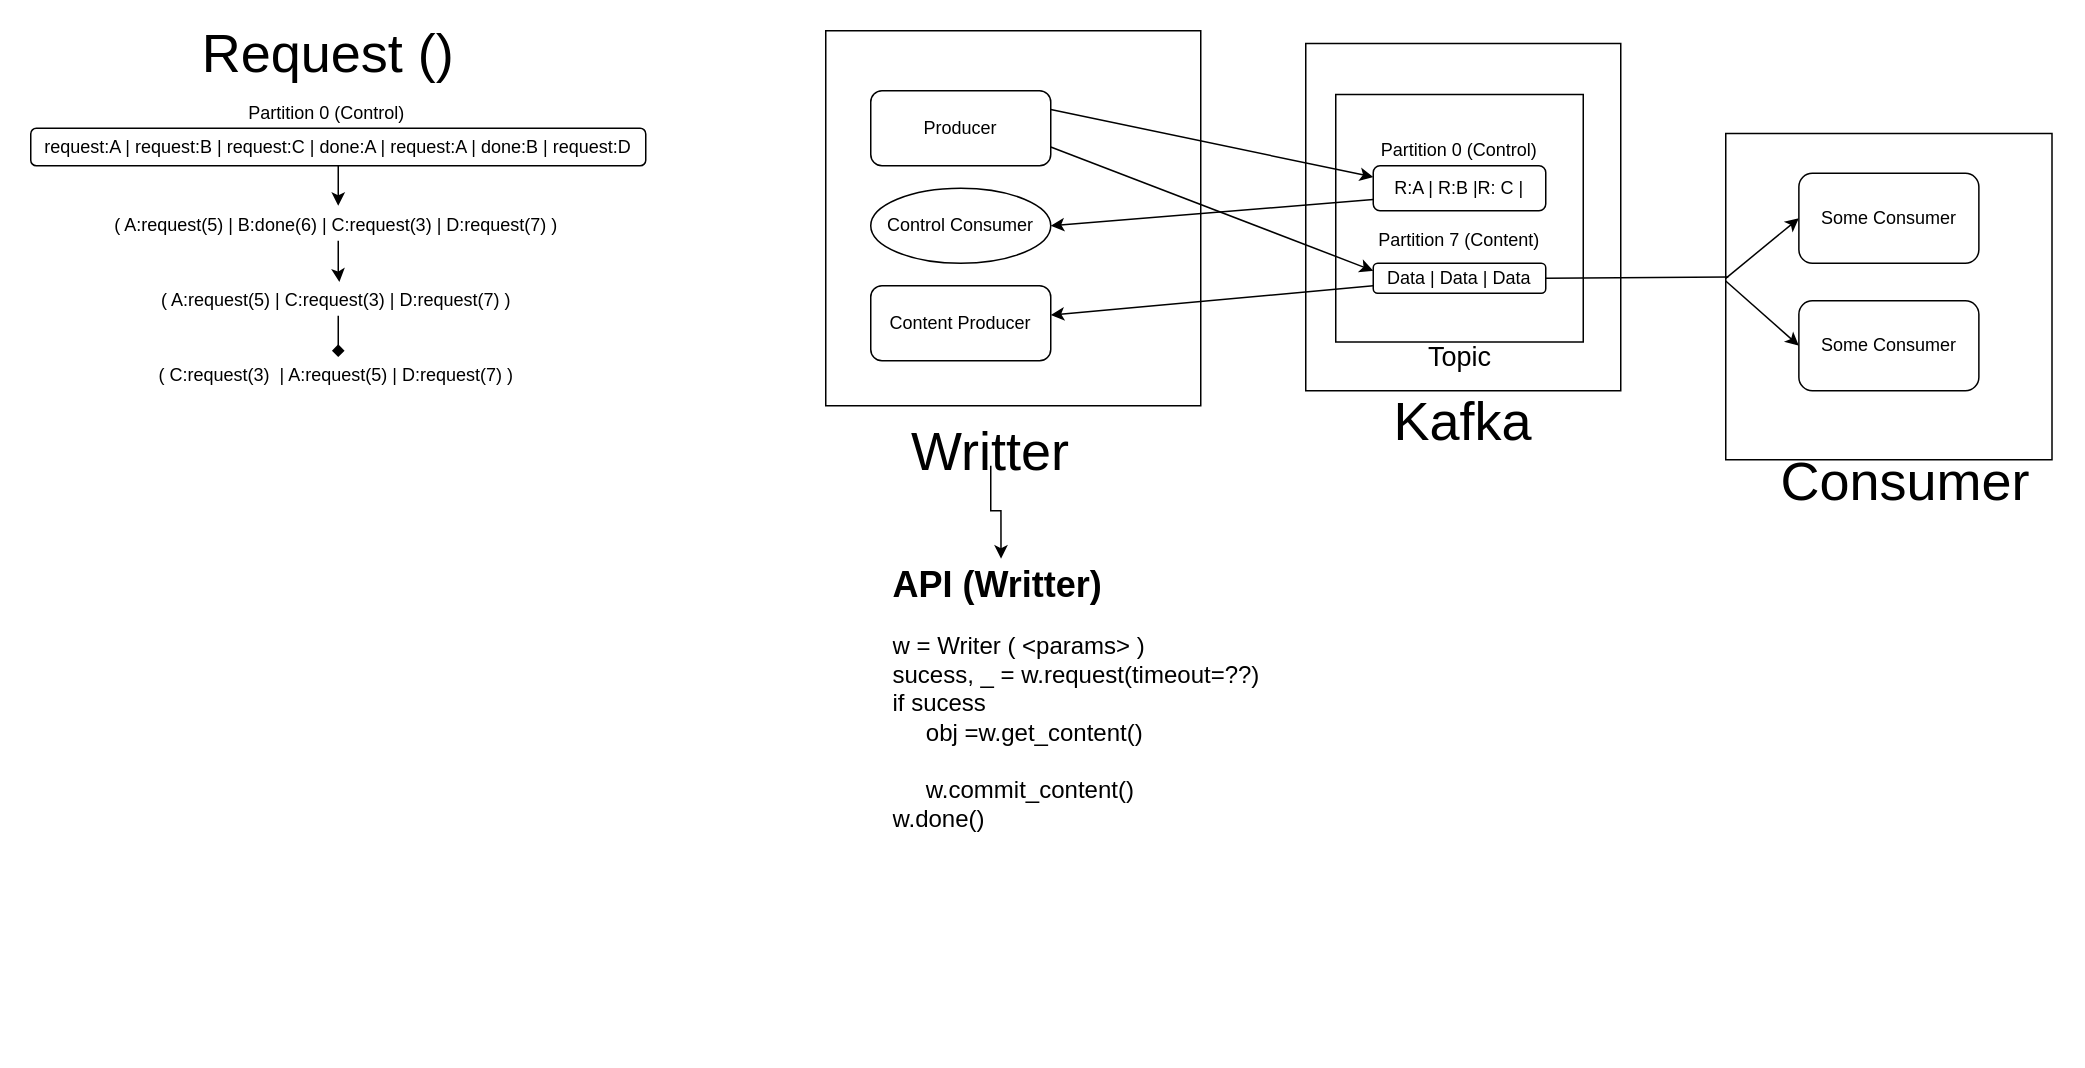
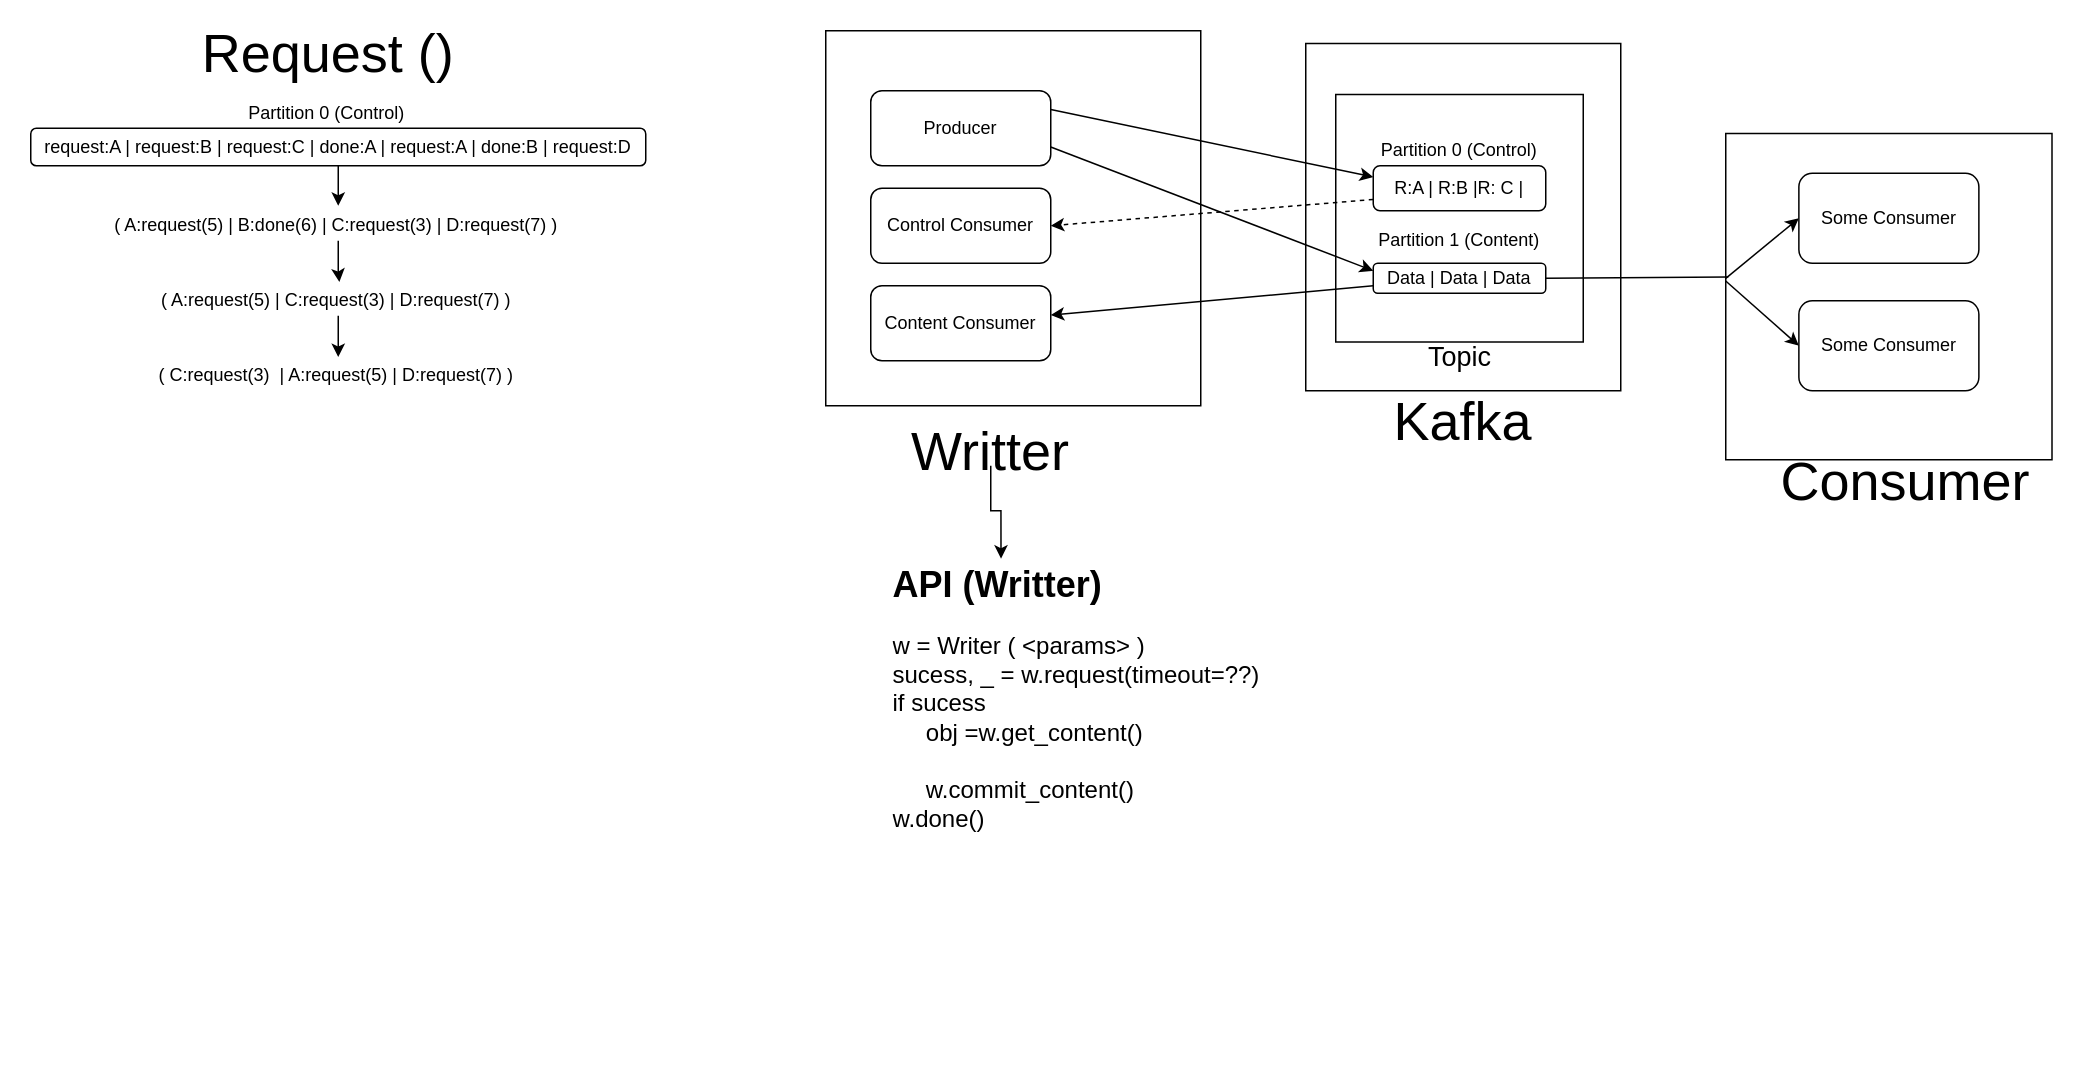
- <mxCell id="15" style="rounded=0;orthogonalLoop=1;jettySize=auto;html=1;exitX=0;exitY=0.75;exitDx=0;exitDy=0;entryX=1;entryY=0.5;entryDx=0;entryDy=0;" parent="1" source="16" target="17" edge="1"><mxGeometry relative="1" as="geometry" /></mxCell>
+ <mxCell id="15" style="rounded=0;orthogonalLoop=1;jettySize=auto;html=1;exitX=0;exitY=0.75;exitDx=0;exitDy=0;entryX=1;entryY=0.5;entryDx=0;entryDy=0;dashed=1;" parent="1" source="16" target="17" edge="1"><mxGeometry relative="1" as="geometry" /></mxCell>
- <mxCell id="17" value="Control Consumer" style="ellipse;whiteSpace=wrap;html=1;" parent="1" vertex="1"><mxGeometry x="580" y="125" width="120" height="50" as="geometry" /></mxCell>
+ <mxCell id="17" value="Control Consumer" style="rounded=1;whiteSpace=wrap;html=1;" parent="1" vertex="1"><mxGeometry x="580" y="125" width="120" height="50" as="geometry" /></mxCell>
- <mxCell id="21" value="Partition 7 (Content)" style="text;html=1;strokeColor=none;fillColor=none;align=center;verticalAlign=middle;whiteSpace=wrap;rounded=0;" parent="1" vertex="1"><mxGeometry x="915" y="150" width="115" height="20" as="geometry" /></mxCell>
+ <mxCell id="21" value="Partition 1 (Content)" style="text;html=1;strokeColor=none;fillColor=none;align=center;verticalAlign=middle;whiteSpace=wrap;rounded=0;" parent="1" vertex="1"><mxGeometry x="915" y="150" width="115" height="20" as="geometry" /></mxCell>
- <mxCell id="18" value="Content Producer" style="rounded=1;whiteSpace=wrap;html=1;" parent="1" vertex="1"><mxGeometry x="580" y="190" width="120" height="50" as="geometry" /></mxCell>
+ <mxCell id="18" value="Content Consumer" style="rounded=1;whiteSpace=wrap;html=1;" parent="1" vertex="1"><mxGeometry x="580" y="190" width="120" height="50" as="geometry" /></mxCell>
- <mxCell id="33" style="edgeStyle=orthogonalEdgeStyle;rounded=0;orthogonalLoop=1;jettySize=auto;html=1;entryX=0.5;entryY=-0.125;entryDx=0;entryDy=0;entryPerimeter=0;endArrow=diamond;" edge="1" parent="1" source="34" target="35"><mxGeometry relative="1" as="geometry" /></mxCell>
+ <mxCell id="33" style="edgeStyle=orthogonalEdgeStyle;rounded=0;orthogonalLoop=1;jettySize=auto;html=1;entryX=0.5;entryY=-0.125;entryDx=0;entryDy=0;entryPerimeter=0;" edge="1" parent="1" source="34" target="35"><mxGeometry relative="1" as="geometry" /></mxCell>
